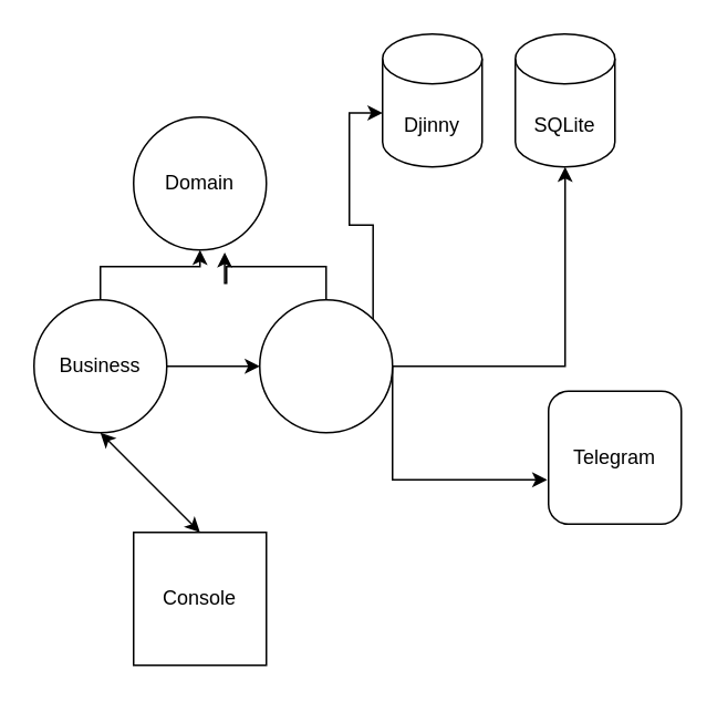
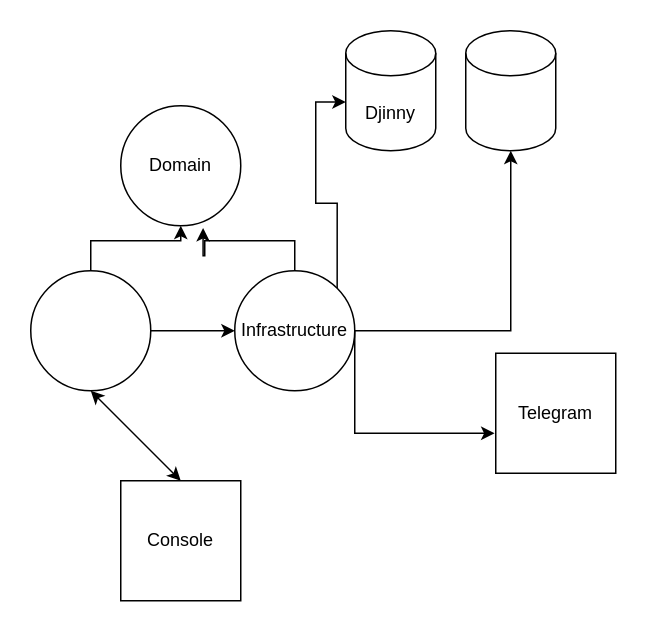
- <mxCell id="17" value="SQLite" style="text;html=1;strokeColor=none;fillColor=none;align=center;verticalAlign=middle;whiteSpace=wrap;rounded=0;" vertex="1" parent="1"><mxGeometry x="310" y="60" width="60" height="30" as="geometry" /></mxCell>
- <mxCell id="19" value="Business" style="text;html=1;strokeColor=none;fillColor=none;align=center;verticalAlign=middle;whiteSpace=wrap;rounded=0;" vertex="1" parent="1"><mxGeometry x="30" y="205" width="60" height="30" as="geometry" /></mxCell>
+ <mxCell id="18" value="Infrastructure" style="text;html=1;strokeColor=none;fillColor=none;align=center;verticalAlign=middle;whiteSpace=wrap;rounded=0;" vertex="1" parent="1"><mxGeometry x="166" y="205" width="60" height="30" as="geometry" /></mxCell>
- <mxCell id="13" value="Telegram" style="whiteSpace=wrap;html=1;aspect=fixed;rounded=1;" vertex="1" parent="1"><mxGeometry x="330" y="235" width="80" height="80" as="geometry" /></mxCell>
+ <mxCell id="13" value="Telegram" style="whiteSpace=wrap;html=1;aspect=fixed;" vertex="1" parent="1"><mxGeometry x="330" y="235" width="80" height="80" as="geometry" /></mxCell>
